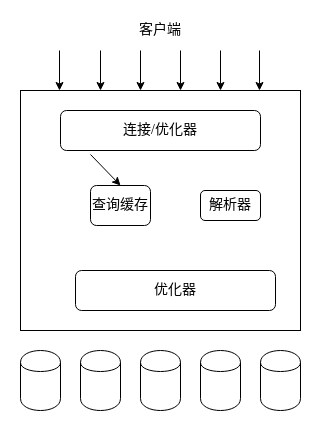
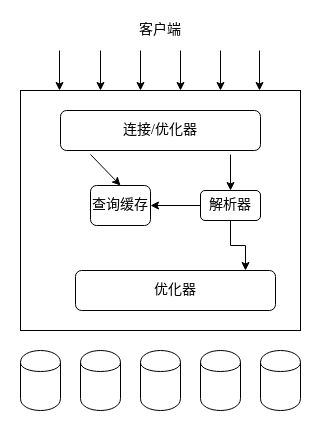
+ <mxCell id="20" value="" style="endArrow=classic;html=1;fontFamily=Times New Roman;entryX=0.5;entryY=0;entryDx=0;entryDy=0;exitX=0.85;exitY=1.1;exitDx=0;exitDy=0;exitPerimeter=0;fontSize=14;" edge="1" parent="1" source="3" target="7"><mxGeometry width="50" height="50" relative="1" as="geometry"><mxPoint x="100" y="164" as="sourcePoint" /><mxPoint x="100" y="200" as="targetPoint" /></mxGeometry></mxCell>
+ <mxCell id="5" style="edgeStyle=orthogonalEdgeStyle;rounded=0;orthogonalLoop=1;jettySize=auto;html=1;exitX=0;exitY=0.5;exitDx=0;exitDy=0;entryX=1;entryY=0.5;entryDx=0;entryDy=0;fontFamily=Times New Roman;fontSize=14;" edge="1" parent="1" source="7" target="4"><mxGeometry relative="1" as="geometry" /></mxCell>
+ <mxCell id="6" style="edgeStyle=orthogonalEdgeStyle;rounded=0;orthogonalLoop=1;jettySize=auto;html=1;exitX=0.5;exitY=1;exitDx=0;exitDy=0;entryX=0.85;entryY=0;entryDx=0;entryDy=0;entryPerimeter=0;fontFamily=Times New Roman;fontSize=14;" edge="1" parent="1" source="7" target="8"><mxGeometry relative="1" as="geometry" /></mxCell>
